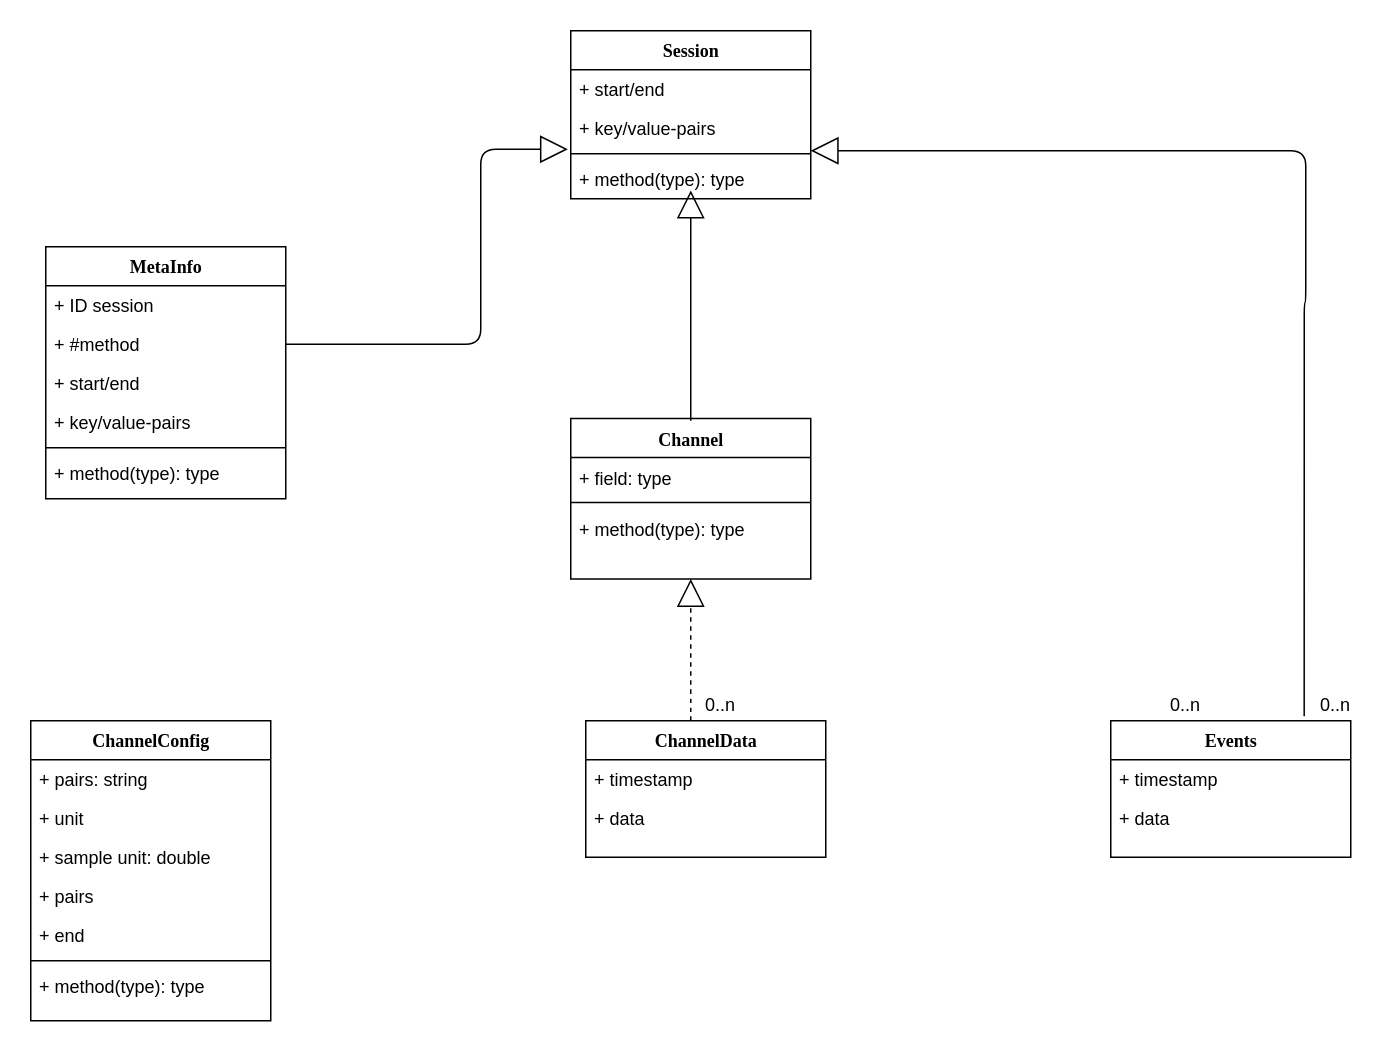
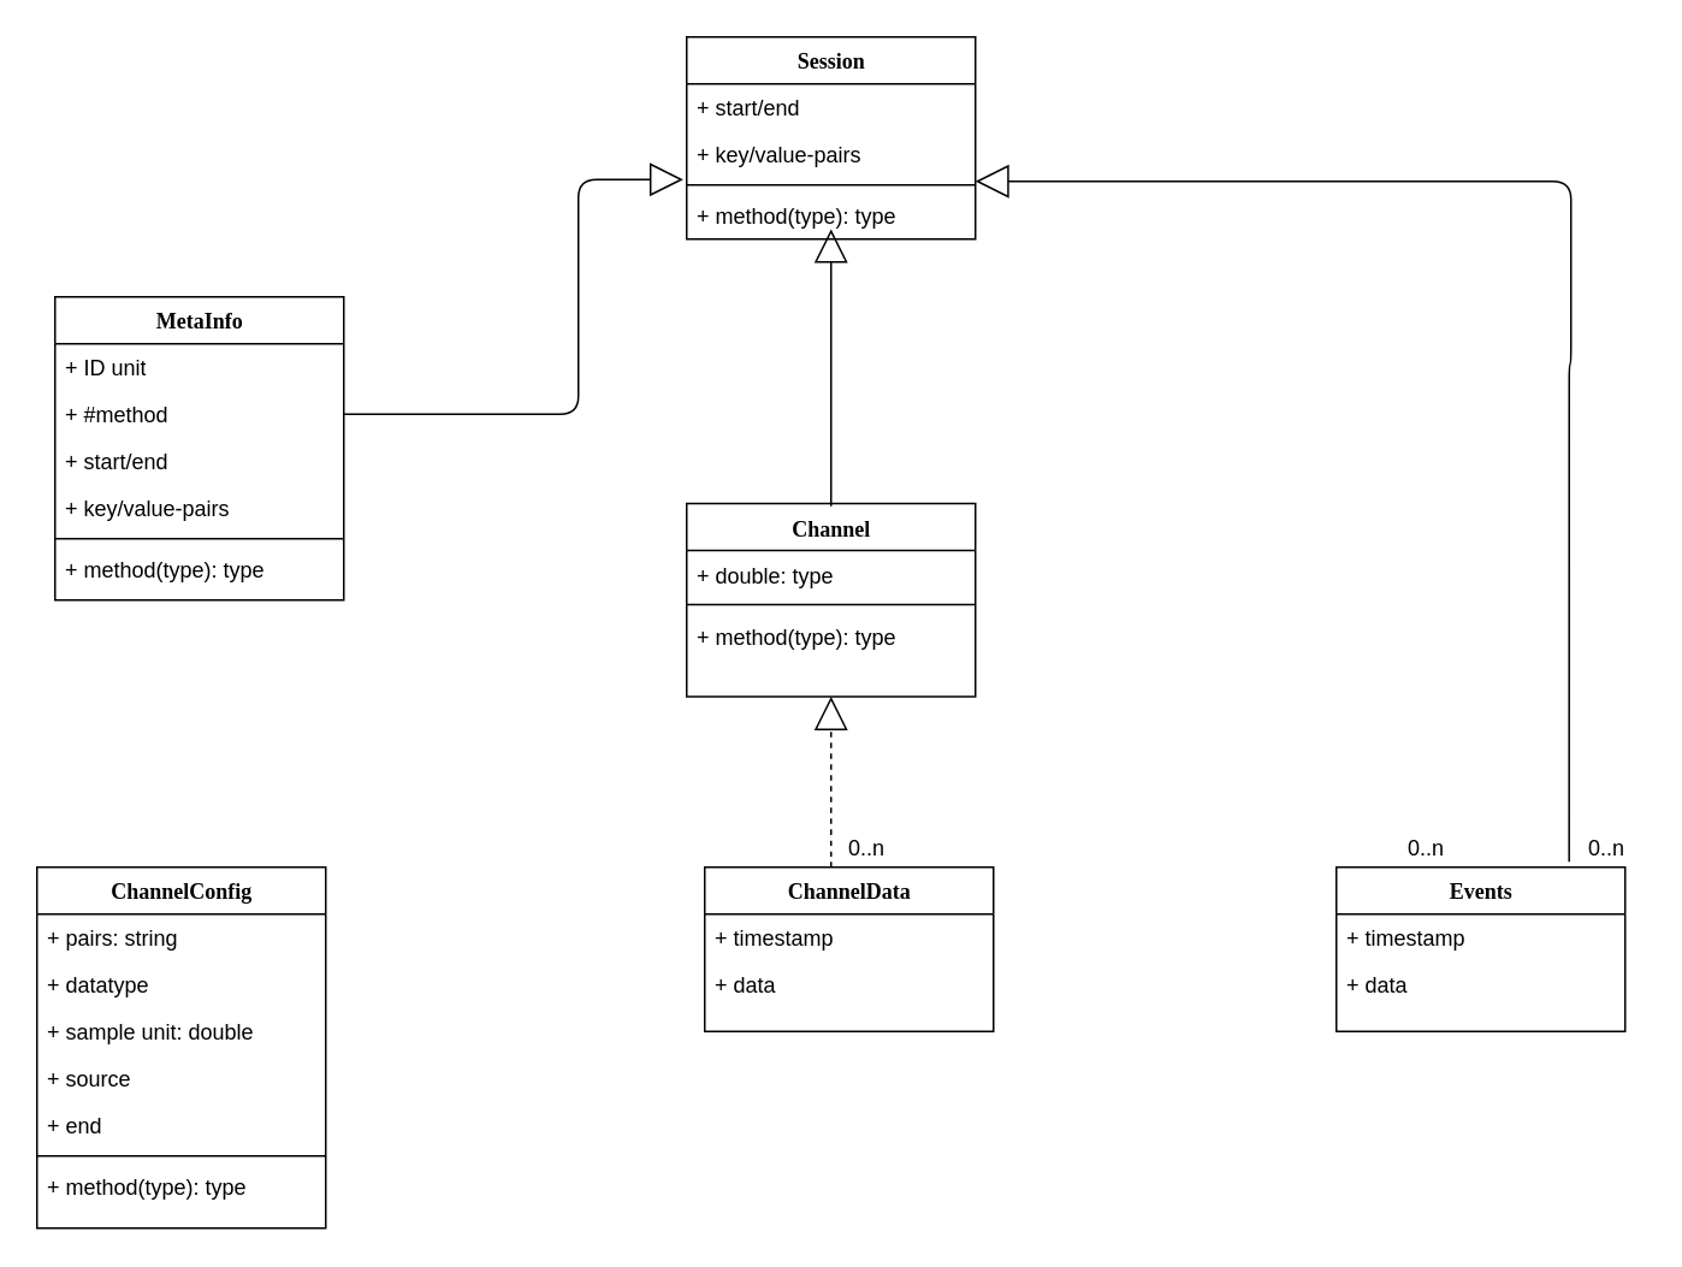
- <mxCell id="15" value="+ ID session" style="text;html=1;strokeColor=none;fillColor=none;align=left;verticalAlign=top;spacingLeft=4;spacingRight=4;whiteSpace=wrap;overflow=hidden;rotatable=0;points=[[0,0.5],[1,0.5]];portConstraint=eastwest;" vertex="1" parent="14"><mxGeometry y="26" width="160" height="26" as="geometry" /></mxCell>
+ <mxCell id="15" value="+ ID unit" style="text;html=1;strokeColor=none;fillColor=none;align=left;verticalAlign=top;spacingLeft=4;spacingRight=4;whiteSpace=wrap;overflow=hidden;rotatable=0;points=[[0,0.5],[1,0.5]];portConstraint=eastwest;" vertex="1" parent="14"><mxGeometry y="26" width="160" height="26" as="geometry" /></mxCell>
- <mxCell id="3" value="+ field: type" style="text;html=1;strokeColor=none;fillColor=none;align=left;verticalAlign=top;spacingLeft=4;spacingRight=4;whiteSpace=wrap;overflow=hidden;rotatable=0;points=[[0,0.5],[1,0.5]];portConstraint=eastwest;" parent="2" vertex="1"><mxGeometry y="26" width="160" height="26" as="geometry" /></mxCell>
+ <mxCell id="3" value="+ double: type" style="text;html=1;strokeColor=none;fillColor=none;align=left;verticalAlign=top;spacingLeft=4;spacingRight=4;whiteSpace=wrap;overflow=hidden;rotatable=0;points=[[0,0.5],[1,0.5]];portConstraint=eastwest;" parent="2" vertex="1"><mxGeometry y="26" width="160" height="26" as="geometry" /></mxCell>
- <mxCell id="8" value="+ unit" style="text;html=1;strokeColor=none;fillColor=none;align=left;verticalAlign=top;spacingLeft=4;spacingRight=4;whiteSpace=wrap;overflow=hidden;rotatable=0;points=[[0,0.5],[1,0.5]];portConstraint=eastwest;" parent="6" vertex="1"><mxGeometry y="52" width="160" height="26" as="geometry" /></mxCell>
+ <mxCell id="8" value="+ datatype" style="text;html=1;strokeColor=none;fillColor=none;align=left;verticalAlign=top;spacingLeft=4;spacingRight=4;whiteSpace=wrap;overflow=hidden;rotatable=0;points=[[0,0.5],[1,0.5]];portConstraint=eastwest;" parent="6" vertex="1"><mxGeometry y="52" width="160" height="26" as="geometry" /></mxCell>
- <mxCell id="10" value="+ pairs" style="text;html=1;strokeColor=none;fillColor=none;align=left;verticalAlign=top;spacingLeft=4;spacingRight=4;whiteSpace=wrap;overflow=hidden;rotatable=0;points=[[0,0.5],[1,0.5]];portConstraint=eastwest;" parent="6" vertex="1"><mxGeometry y="104" width="160" height="26" as="geometry" /></mxCell>
+ <mxCell id="10" value="+ source" style="text;html=1;strokeColor=none;fillColor=none;align=left;verticalAlign=top;spacingLeft=4;spacingRight=4;whiteSpace=wrap;overflow=hidden;rotatable=0;points=[[0,0.5],[1,0.5]];portConstraint=eastwest;" parent="6" vertex="1"><mxGeometry y="104" width="160" height="26" as="geometry" /></mxCell>
